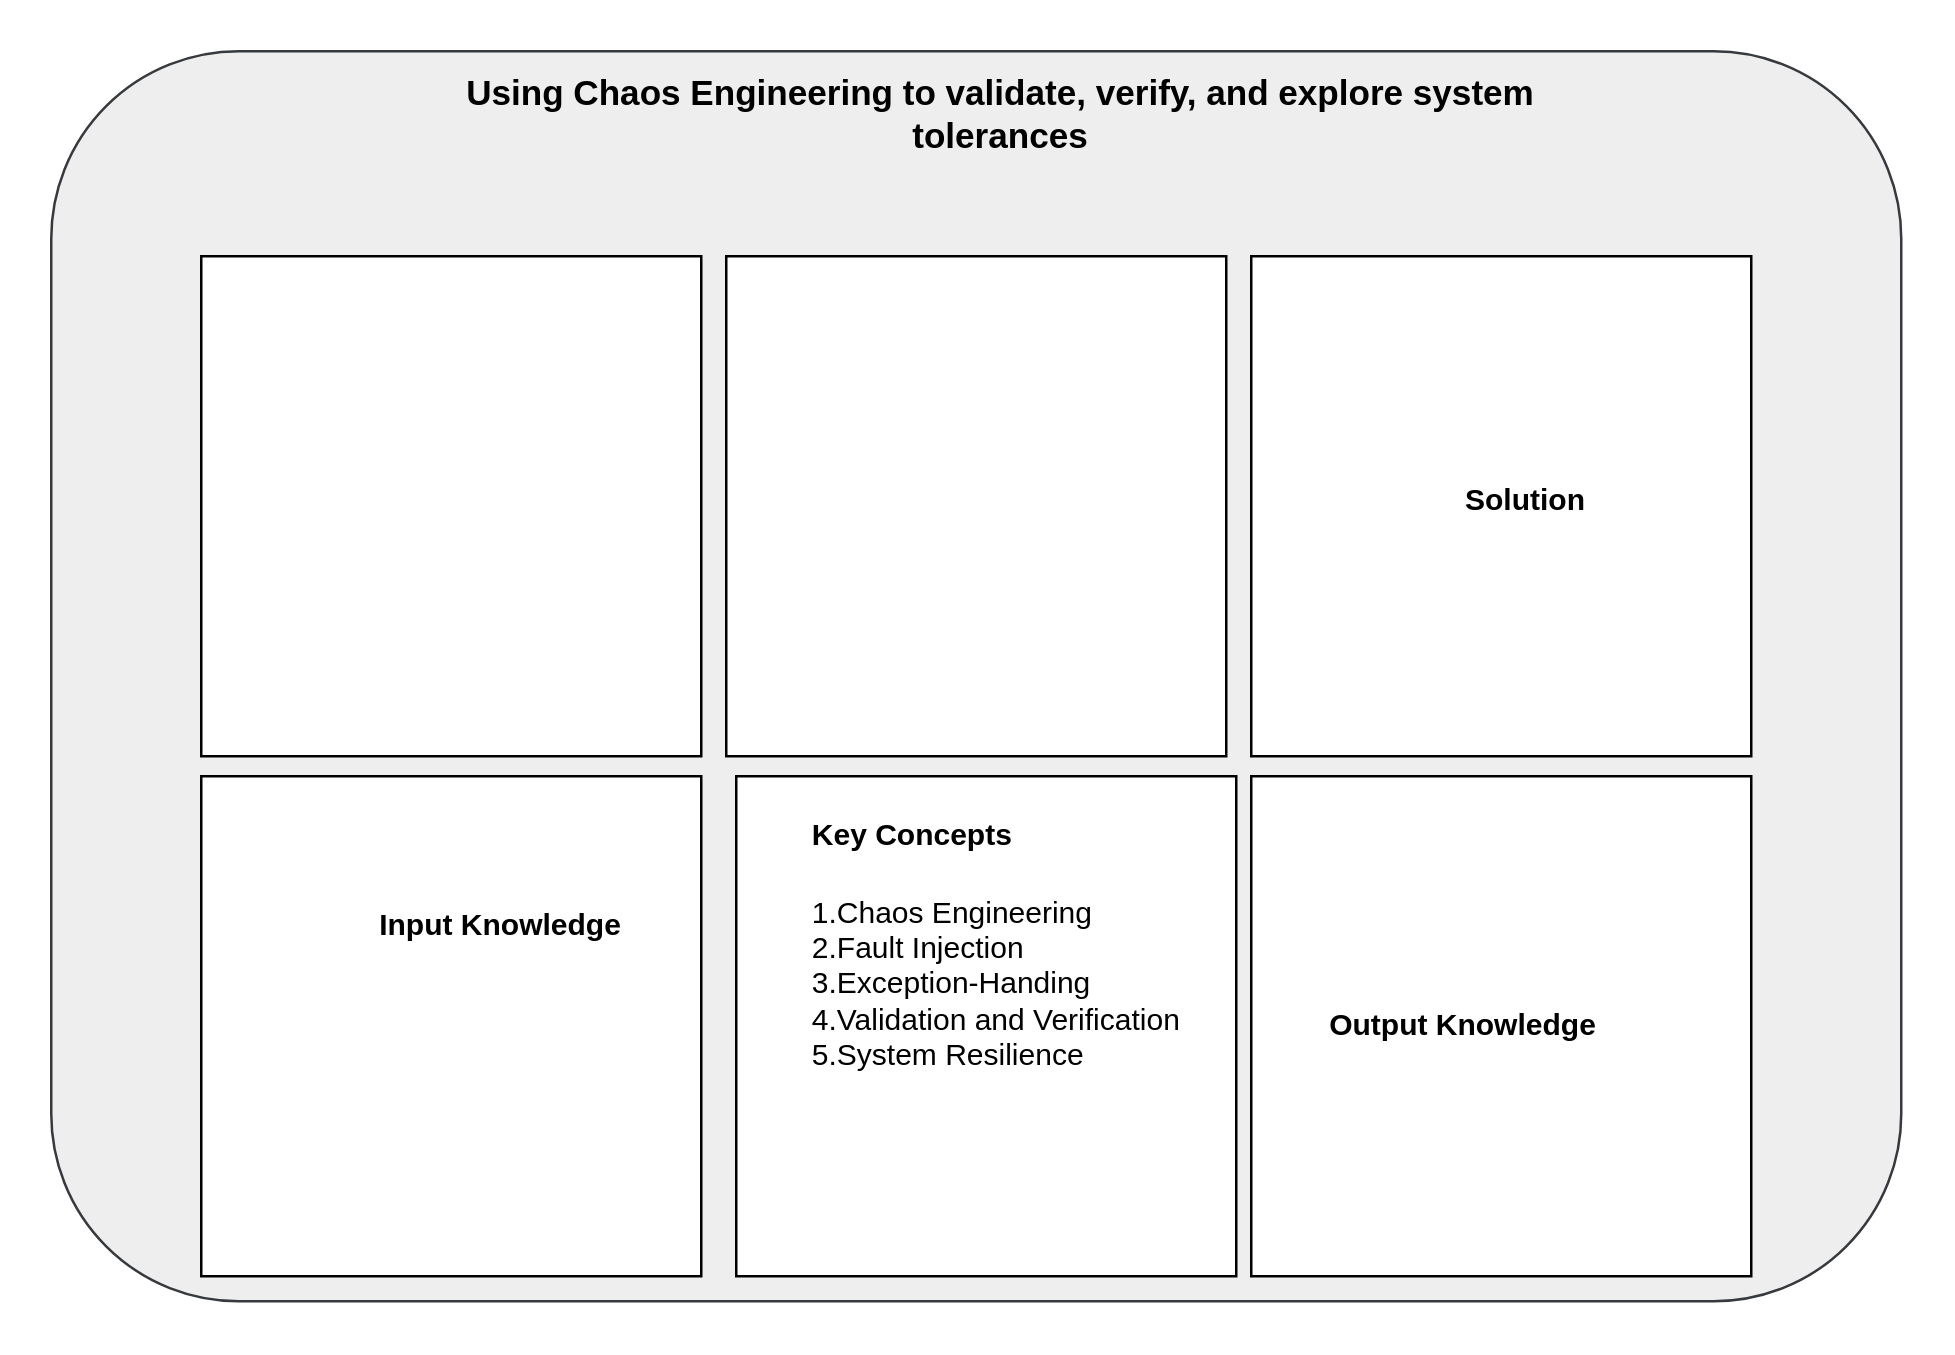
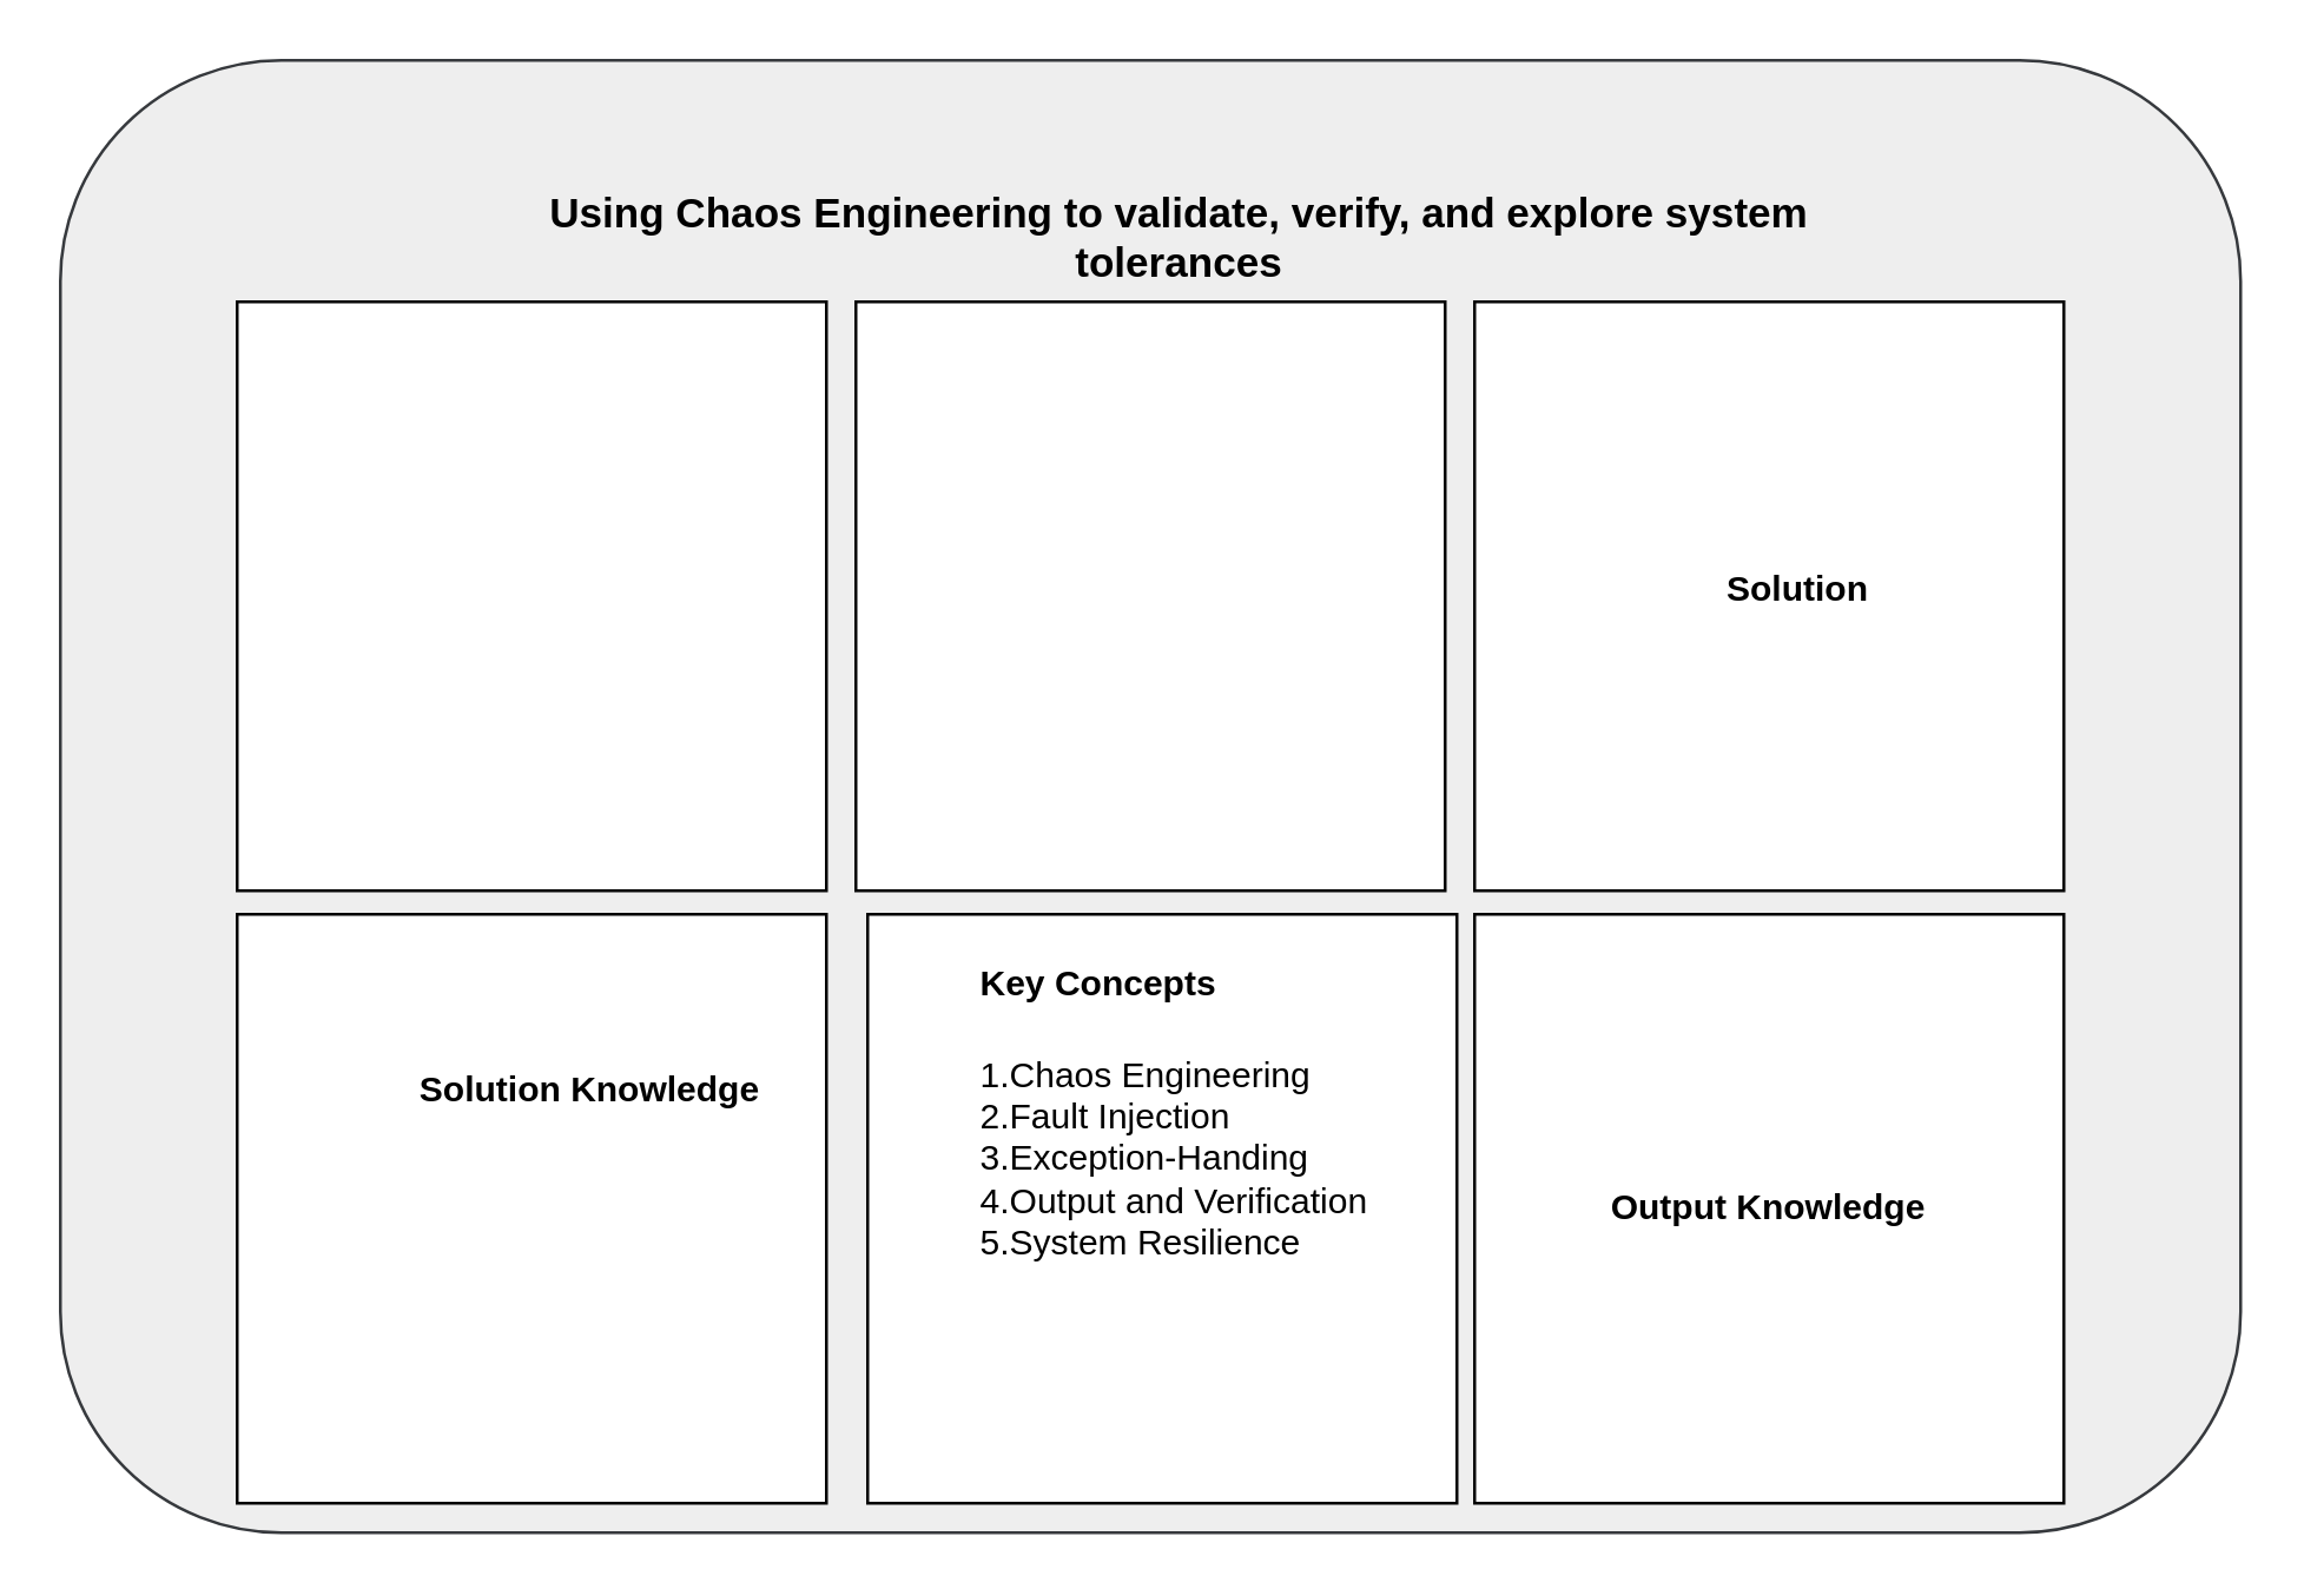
- <mxCell id="9" value="&lt;h3&gt;Using Chaos Engineering to validate, verify, and explore system&lt;br&gt;tolerances&lt;/h3&gt;" style="text;align=center;html=1;verticalAlign=middle;whiteSpace=wrap;rounded=0;" vertex="1" parent="1"><mxGeometry x="170" y="30" width="460" height="30" as="geometry" /></mxCell>
+ <mxCell id="9" value="&lt;h3&gt;Using Chaos Engineering to validate, verify, and explore system&lt;br&gt;tolerances&lt;/h3&gt;" style="text;align=center;html=1;verticalAlign=middle;whiteSpace=wrap;rounded=0;" vertex="1" parent="1"><mxGeometry x="170" y="65" width="460" height="30" as="geometry" /></mxCell>
- <mxCell id="10" value="&lt;h4&gt;Input Knowledge&lt;/h4&gt;" style="text;strokeColor=none;align=center;fillColor=none;html=1;verticalAlign=middle;whiteSpace=wrap;rounded=0;" vertex="1" parent="1"><mxGeometry x="120" y="290" width="160" height="160" as="geometry" /></mxCell>
+ <mxCell id="10" value="&lt;h4&gt;Solution Knowledge&lt;/h4&gt;" style="text;strokeColor=none;align=center;fillColor=none;html=1;verticalAlign=middle;whiteSpace=wrap;rounded=0;" vertex="1" parent="1"><mxGeometry x="120" y="290" width="160" height="160" as="geometry" /></mxCell>
- <mxCell id="11" value="&lt;h4 style=&quot;text-align: justify;&quot;&gt;&lt;span style=&quot;background-color: initial;&quot;&gt;Key Concepts&lt;/span&gt;&lt;/h4&gt;&lt;div style=&quot;text-align: justify;&quot;&gt;1.Chaos Engineering&lt;/div&gt;&lt;div style=&quot;text-align: justify;&quot;&gt;2.Fault Injection&lt;/div&gt;&lt;div style=&quot;text-align: justify;&quot;&gt;3.Exception-Handing&lt;/div&gt;&lt;div style=&quot;text-align: justify;&quot;&gt;4.Validation and Verification&amp;nbsp;&lt;/div&gt;&lt;div style=&quot;text-align: justify;&quot;&gt;5.System Resilience&lt;/div&gt;" style="text;strokeColor=none;align=center;fillColor=none;html=1;verticalAlign=middle;whiteSpace=wrap;rounded=0;" vertex="1" parent="1"><mxGeometry x="320" y="290" width="160" height="160" as="geometry" /></mxCell>
+ <mxCell id="11" value="&lt;h4 style=&quot;text-align: justify;&quot;&gt;&lt;span style=&quot;background-color: initial;&quot;&gt;Key Concepts&lt;/span&gt;&lt;/h4&gt;&lt;div style=&quot;text-align: justify;&quot;&gt;1.Chaos Engineering&lt;/div&gt;&lt;div style=&quot;text-align: justify;&quot;&gt;2.Fault Injection&lt;/div&gt;&lt;div style=&quot;text-align: justify;&quot;&gt;3.Exception-Handing&lt;/div&gt;&lt;div style=&quot;text-align: justify;&quot;&gt;4.Output and Verification&amp;nbsp;&lt;/div&gt;&lt;div style=&quot;text-align: justify;&quot;&gt;5.System Resilience&lt;/div&gt;" style="text;strokeColor=none;align=center;fillColor=none;html=1;verticalAlign=middle;whiteSpace=wrap;rounded=0;" vertex="1" parent="1"><mxGeometry x="320" y="290" width="160" height="160" as="geometry" /></mxCell>
- <mxCell id="12" value="&lt;h4&gt;Output Knowledge&lt;/h4&gt;" style="text;strokeColor=none;align=center;fillColor=none;html=1;verticalAlign=middle;whiteSpace=wrap;rounded=0;" vertex="1" parent="1"><mxGeometry x="505" y="330" width="160" height="160" as="geometry" /></mxCell>
+ <mxCell id="12" value="&lt;h4&gt;Output Knowledge&lt;/h4&gt;" style="text;strokeColor=none;align=center;fillColor=none;html=1;verticalAlign=middle;whiteSpace=wrap;rounded=0;" vertex="1" parent="1"><mxGeometry x="520" y="330" width="160" height="160" as="geometry" /></mxCell>
